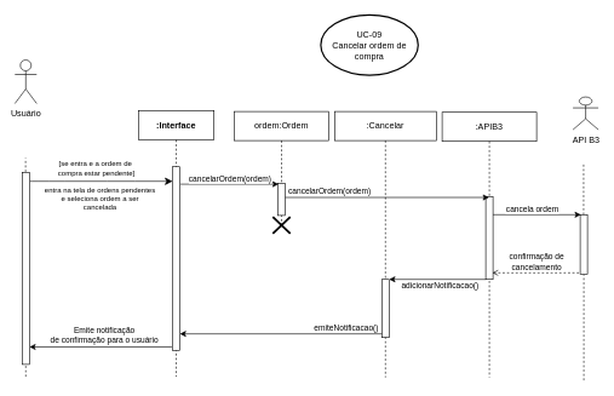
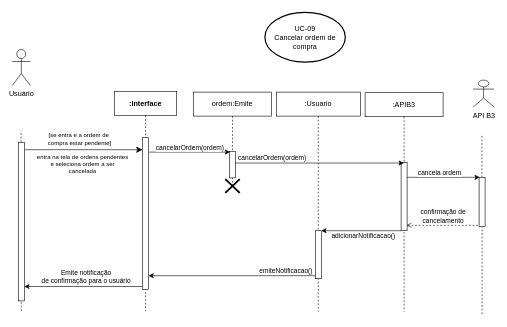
- <mxCell id="13" value="ordem:Ordem" style="shape=umlLifeline;perimeter=lifelinePerimeter;whiteSpace=wrap;html=1;container=1;dropTarget=0;collapsible=0;recursiveResize=0;outlineConnect=0;portConstraint=eastwest;newEdgeStyle={&quot;curved&quot;:0,&quot;rounded&quot;:0};" parent="1" vertex="1"><mxGeometry x="322" y="153" width="130" height="158" as="geometry" /></mxCell>
+ <mxCell id="13" value="ordem:Emite" style="shape=umlLifeline;perimeter=lifelinePerimeter;whiteSpace=wrap;html=1;container=1;dropTarget=0;collapsible=0;recursiveResize=0;outlineConnect=0;portConstraint=eastwest;newEdgeStyle={&quot;curved&quot;:0,&quot;rounded&quot;:0};" parent="1" vertex="1"><mxGeometry x="322" y="153" width="130" height="158" as="geometry" /></mxCell>
- <mxCell id="7" value=":Cancelar" style="shape=umlLifeline;perimeter=lifelinePerimeter;whiteSpace=wrap;html=1;container=1;dropTarget=0;collapsible=0;recursiveResize=0;outlineConnect=0;portConstraint=eastwest;newEdgeStyle={&quot;curved&quot;:0,&quot;rounded&quot;:0};" parent="1" vertex="1"><mxGeometry x="460" y="153" width="140" height="366" as="geometry" /></mxCell>
+ <mxCell id="7" value=":Usuario" style="shape=umlLifeline;perimeter=lifelinePerimeter;whiteSpace=wrap;html=1;container=1;dropTarget=0;collapsible=0;recursiveResize=0;outlineConnect=0;portConstraint=eastwest;newEdgeStyle={&quot;curved&quot;:0,&quot;rounded&quot;:0};" parent="1" vertex="1"><mxGeometry x="460" y="153" width="140" height="366" as="geometry" /></mxCell>
